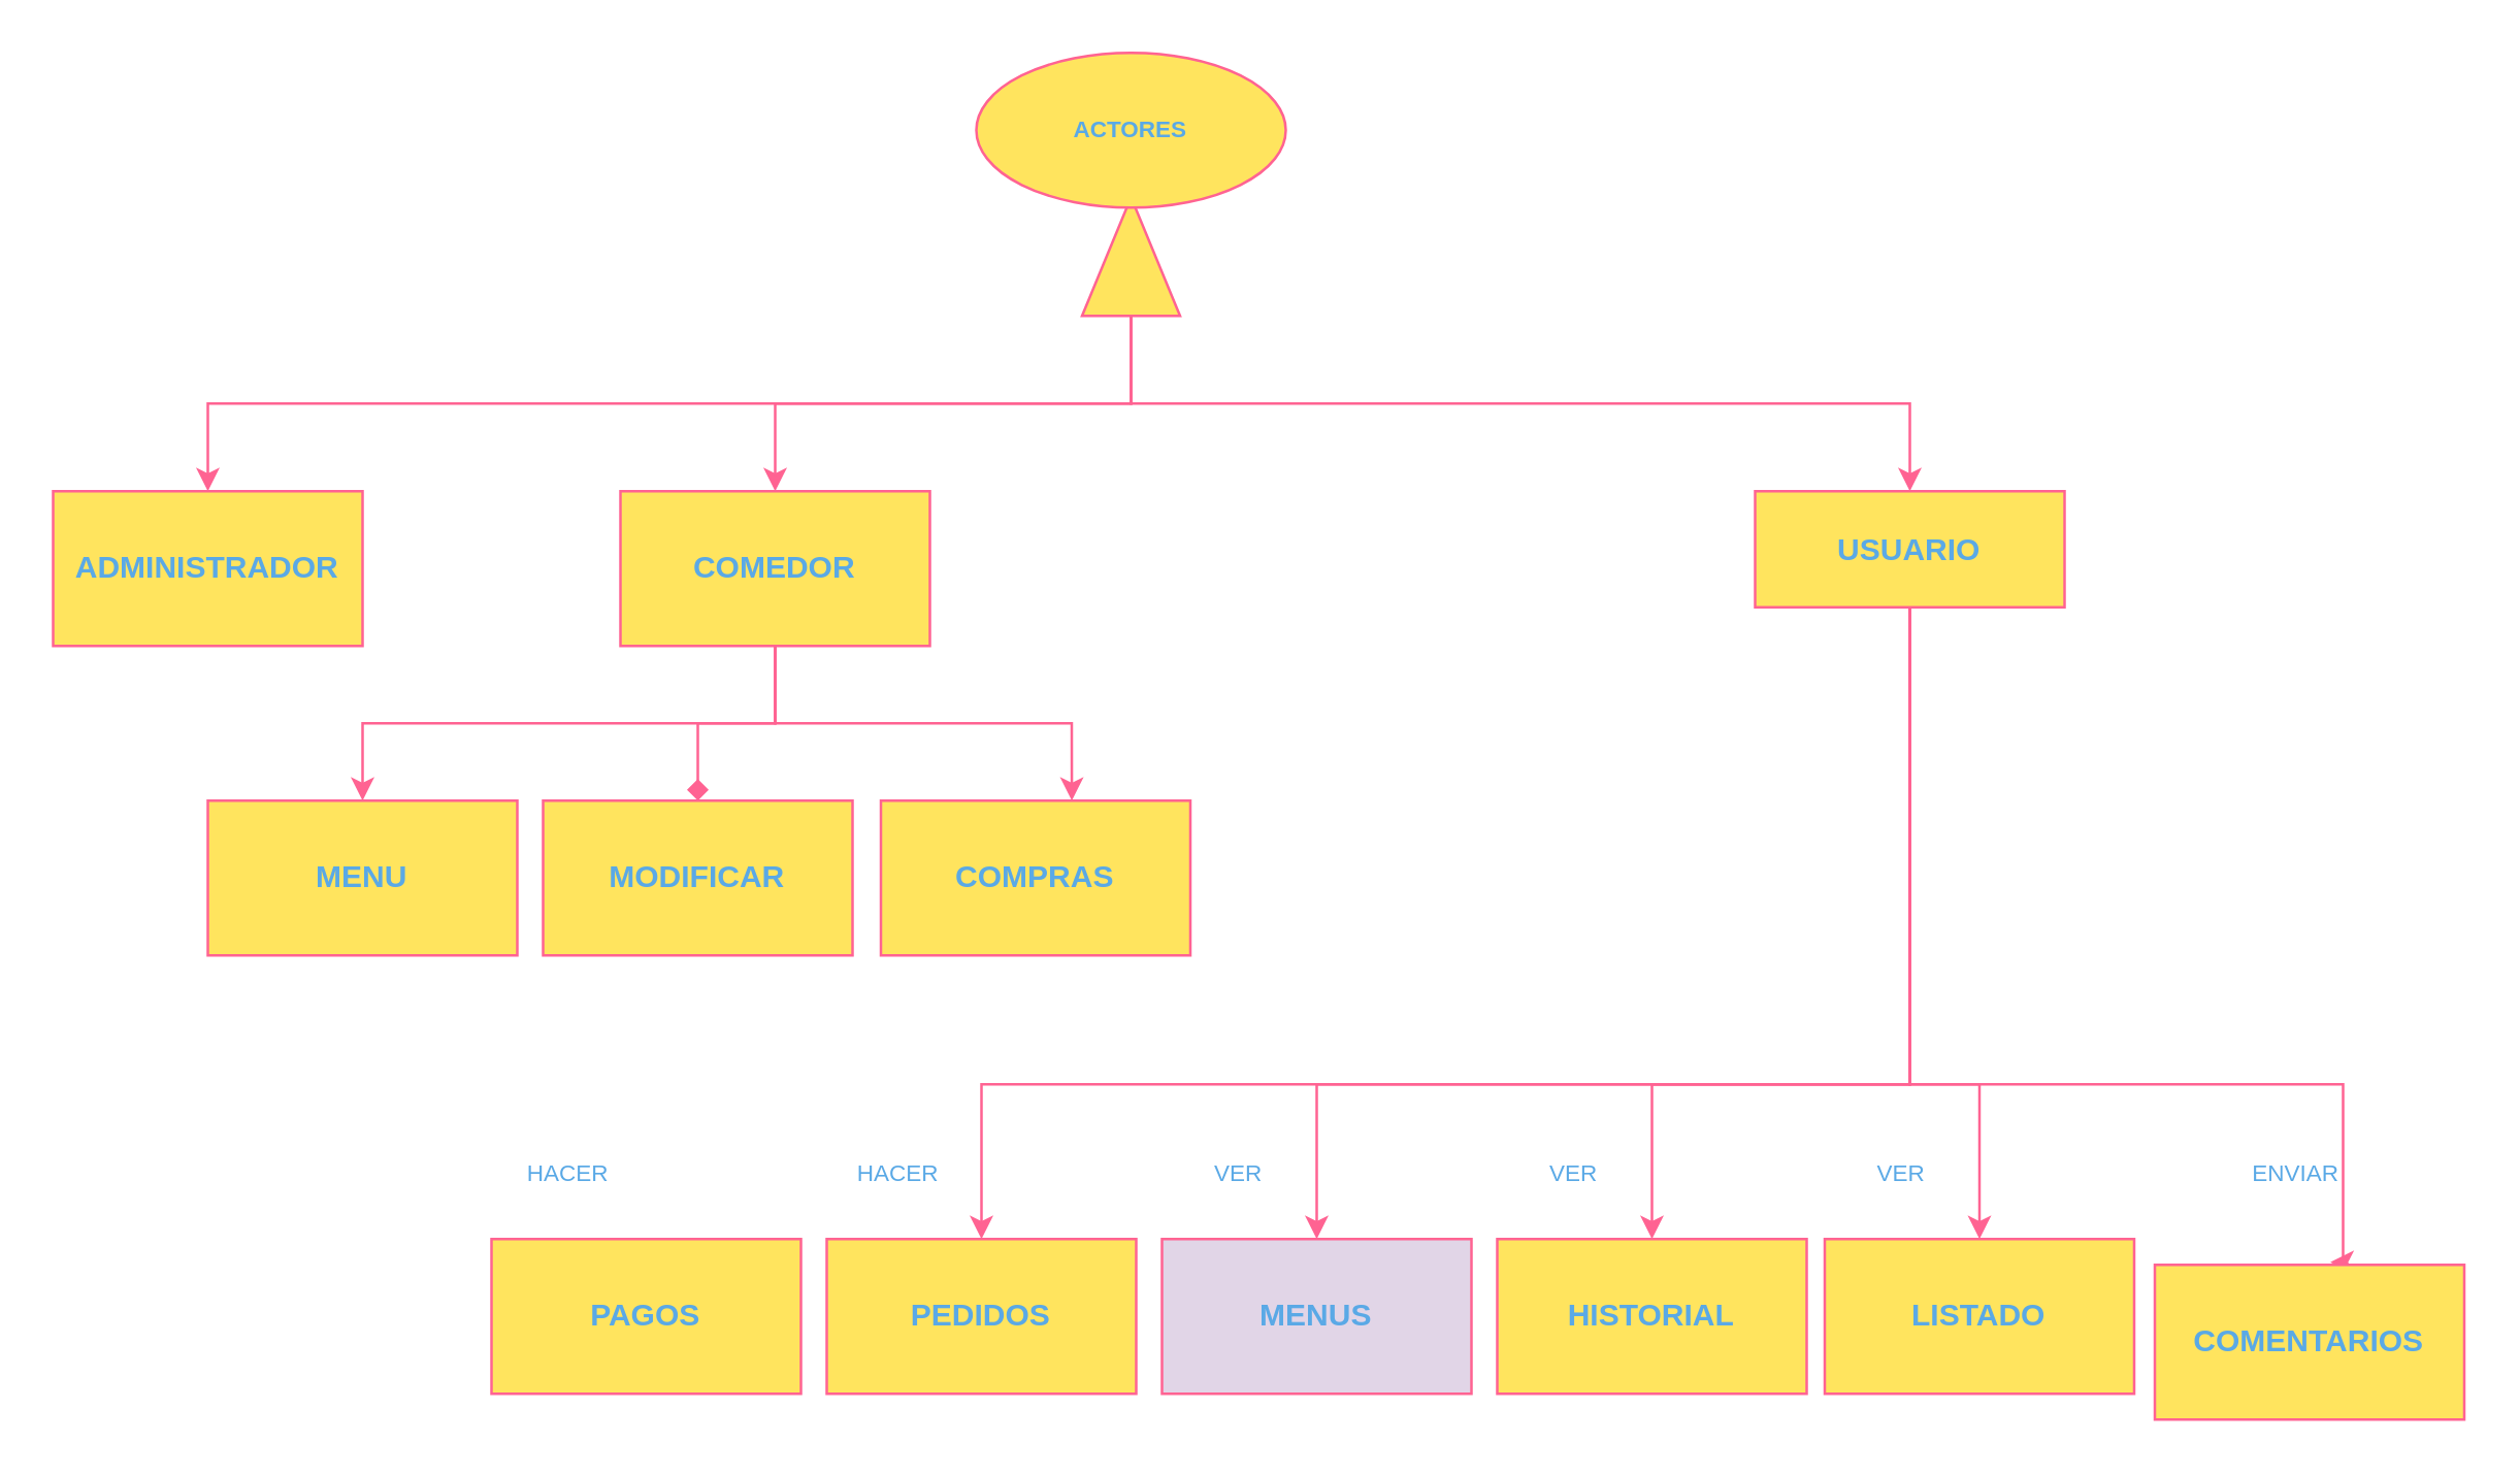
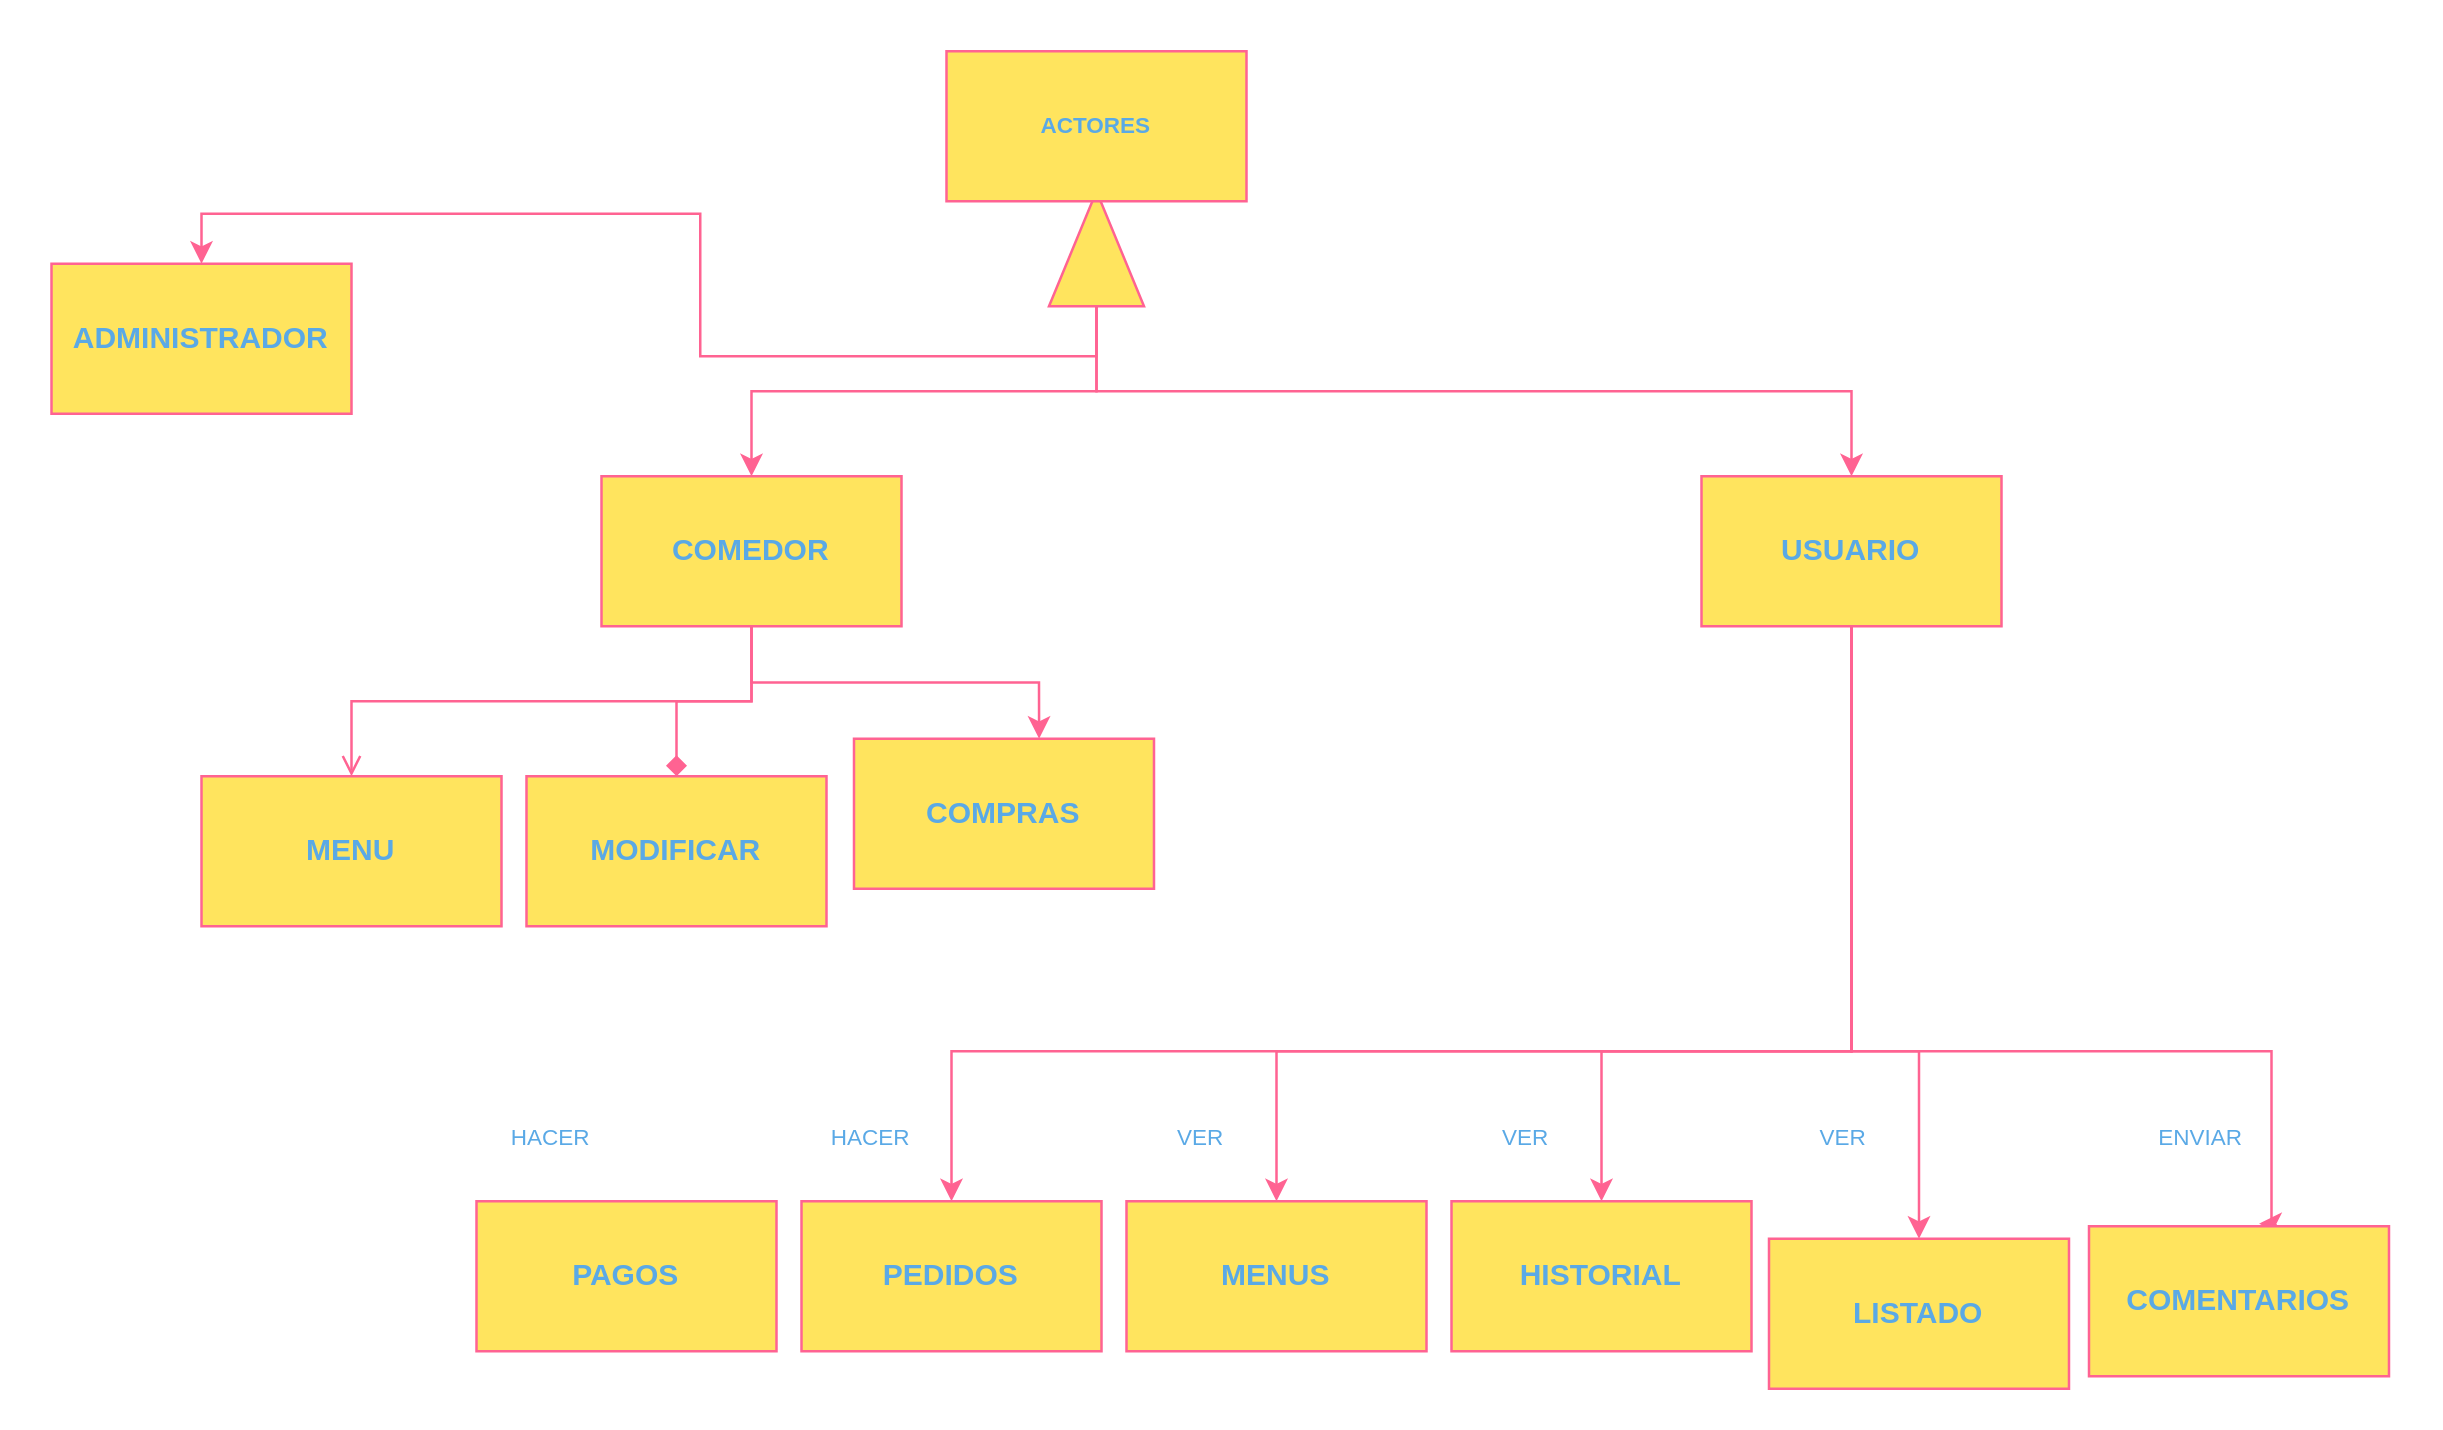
- <mxCell id="32" value="ACTORES" style="ellipse;whiteSpace=wrap;html=1;fontSize=9;fontStyle=1;labelBackgroundColor=none;fillColor=#FFE45E;strokeColor=#FF6392;fontColor=#5AA9E6;" vertex="1" parent="1"><mxGeometry x="378" y="20" width="120" height="60" as="geometry" /></mxCell>
+ <mxCell id="32" value="ACTORES" style="rounded=0;whiteSpace=wrap;html=1;fontSize=9;fontStyle=1;labelBackgroundColor=none;fillColor=#FFE45E;strokeColor=#FF6392;fontColor=#5AA9E6;" vertex="1" parent="1"><mxGeometry x="378" y="20" width="120" height="60" as="geometry" /></mxCell>
- <mxCell id="16" value="USUARIO" style="rounded=0;whiteSpace=wrap;html=1;labelBackgroundColor=none;fontStyle=1;fillColor=#FFE45E;strokeColor=#FF6392;fontColor=#5AA9E6;" vertex="1" parent="1"><mxGeometry x="680" y="190" width="120" height="45" as="geometry" /></mxCell>
+ <mxCell id="16" value="USUARIO" style="rounded=0;whiteSpace=wrap;html=1;labelBackgroundColor=none;fontStyle=1;fillColor=#FFE45E;strokeColor=#FF6392;fontColor=#5AA9E6;" vertex="1" parent="1"><mxGeometry x="680" y="190" width="120" height="60" as="geometry" /></mxCell>
- <mxCell id="6" value="ADMINISTRADOR" style="rounded=0;whiteSpace=wrap;html=1;labelBackgroundColor=none;fontStyle=1;fillColor=#FFE45E;strokeColor=#FF6392;fontColor=#5AA9E6;" vertex="1" parent="1"><mxGeometry x="20" y="190" width="120" height="60" as="geometry" /></mxCell>
+ <mxCell id="6" value="ADMINISTRADOR" style="rounded=0;whiteSpace=wrap;html=1;labelBackgroundColor=none;fontStyle=1;fillColor=#FFE45E;strokeColor=#FF6392;fontColor=#5AA9E6;" vertex="1" parent="1"><mxGeometry x="20" y="105" width="120" height="60" as="geometry" /></mxCell>
- <mxCell id="7" style="edgeStyle=orthogonalEdgeStyle;rounded=0;orthogonalLoop=1;jettySize=auto;html=1;exitX=0.5;exitY=1;exitDx=0;exitDy=0;labelBackgroundColor=none;strokeColor=#FF6392;fontColor=default;" edge="1" parent="1" source="10" target="17"><mxGeometry relative="1" as="geometry"><mxPoint x="160" y="310" as="targetPoint" /></mxGeometry></mxCell>
+ <mxCell id="7" style="edgeStyle=orthogonalEdgeStyle;rounded=0;orthogonalLoop=1;jettySize=auto;html=1;exitX=0.5;exitY=1;exitDx=0;exitDy=0;labelBackgroundColor=none;strokeColor=#FF6392;fontColor=default;endArrow=open;" edge="1" parent="1" source="10" target="17"><mxGeometry relative="1" as="geometry"><mxPoint x="160" y="310" as="targetPoint" /></mxGeometry></mxCell>
- <mxCell id="19" value="COMPRAS" style="rounded=0;whiteSpace=wrap;html=1;fontStyle=1;labelBackgroundColor=none;fillColor=#FFE45E;strokeColor=#FF6392;fontColor=#5AA9E6;" vertex="1" parent="1"><mxGeometry x="341" y="310" width="120" height="60" as="geometry" /></mxCell>
+ <mxCell id="19" value="COMPRAS" style="rounded=0;whiteSpace=wrap;html=1;fontStyle=1;labelBackgroundColor=none;fillColor=#FFE45E;strokeColor=#FF6392;fontColor=#5AA9E6;" vertex="1" parent="1"><mxGeometry x="341" y="295" width="120" height="60" as="geometry" /></mxCell>
- <mxCell id="31" value="ENVIAR" style="text;html=1;strokeColor=none;fillColor=none;align=center;verticalAlign=middle;whiteSpace=wrap;rounded=0;fontSize=9;labelBackgroundColor=none;fontColor=#5AA9E6;" vertex="1" parent="1"><mxGeometry x="860" y="440" width="60" height="30" as="geometry" /></mxCell>
+ <mxCell id="31" value="ENVIAR" style="text;html=1;strokeColor=none;fillColor=none;align=center;verticalAlign=middle;whiteSpace=wrap;rounded=0;fontSize=9;labelBackgroundColor=none;fontColor=#5AA9E6;" vertex="1" parent="1"><mxGeometry x="850" y="440" width="60" height="30" as="geometry" /></mxCell>
- <mxCell id="21" value="MENUS" style="rounded=0;whiteSpace=wrap;html=1;fontStyle=1;labelBackgroundColor=none;fillColor=#e1d5e7;strokeColor=#FF6392;fontColor=#5AA9E6;" vertex="1" parent="1"><mxGeometry x="450" y="480" width="120" height="60" as="geometry" /></mxCell>
+ <mxCell id="21" value="MENUS" style="rounded=0;whiteSpace=wrap;html=1;fontStyle=1;labelBackgroundColor=none;fillColor=#FFE45E;strokeColor=#FF6392;fontColor=#5AA9E6;" vertex="1" parent="1"><mxGeometry x="450" y="480" width="120" height="60" as="geometry" /></mxCell>
- <mxCell id="25" value="LISTADO" style="rounded=0;whiteSpace=wrap;html=1;fontStyle=1;labelBackgroundColor=none;fillColor=#FFE45E;strokeColor=#FF6392;fontColor=#5AA9E6;" vertex="1" parent="1"><mxGeometry x="707" y="480" width="120" height="60" as="geometry" /></mxCell>
+ <mxCell id="25" value="LISTADO" style="rounded=0;whiteSpace=wrap;html=1;fontStyle=1;labelBackgroundColor=none;fillColor=#FFE45E;strokeColor=#FF6392;fontColor=#5AA9E6;" vertex="1" parent="1"><mxGeometry x="707" y="495" width="120" height="60" as="geometry" /></mxCell>
